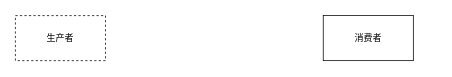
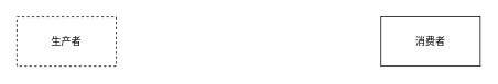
- <mxCell id="3" value="消费者" style="rounded=0;whiteSpace=wrap;html=1;" vertex="1" parent="1"><mxGeometry x="430" y="20" width="120" height="60" as="geometry" /></mxCell>
+ <mxCell id="3" value="消费者" style="rounded=0;whiteSpace=wrap;html=1;" vertex="1" parent="1"><mxGeometry x="460" y="20" width="120" height="60" as="geometry" /></mxCell>
